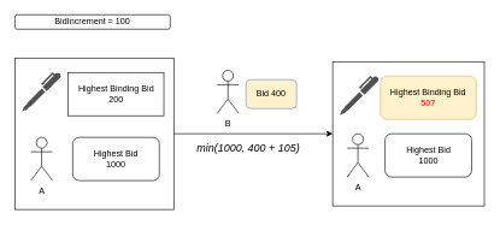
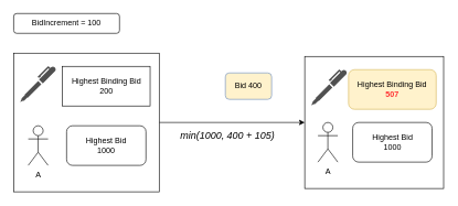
- <mxCell id="18" value="BidIncrement = 100" style="rounded=1;whiteSpace=wrap;html=1;" vertex="1" parent="1"><mxGeometry x="20" y="20" width="215" height="20" as="geometry" /></mxCell>
+ <mxCell id="18" value="BidIncrement = 100" style="rounded=1;whiteSpace=wrap;html=1;" vertex="1" parent="1"><mxGeometry x="20" y="20" width="160" height="30" as="geometry" /></mxCell>
- <mxCell id="4" value="B" style="shape=umlActor;verticalLabelPosition=bottom;verticalAlign=top;html=1;outlineConnect=0;" parent="1" vertex="1"><mxGeometry x="300" y="97" width="30" height="60" as="geometry" /></mxCell>
